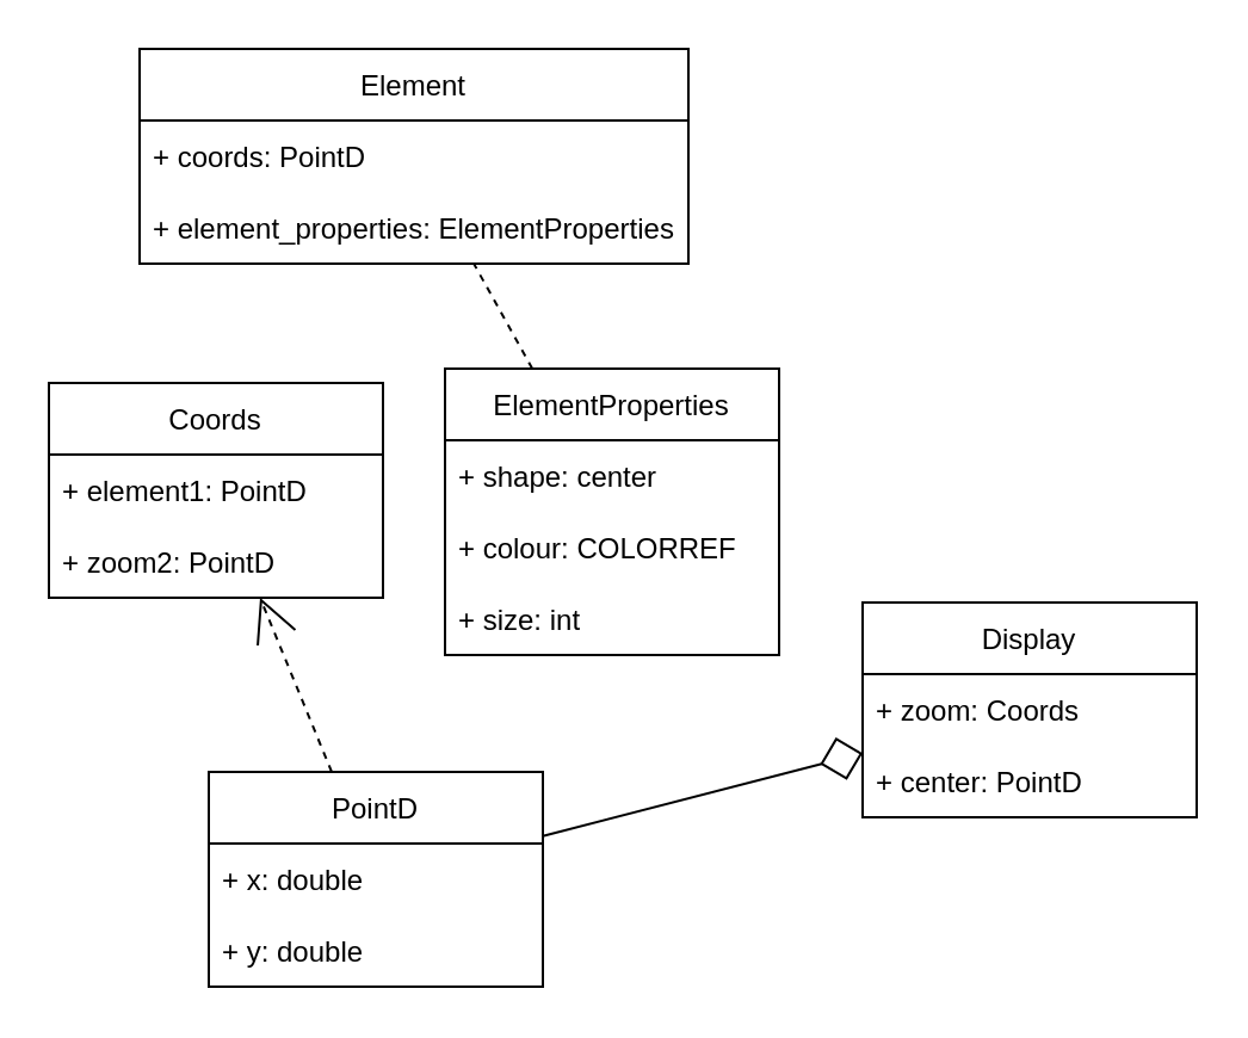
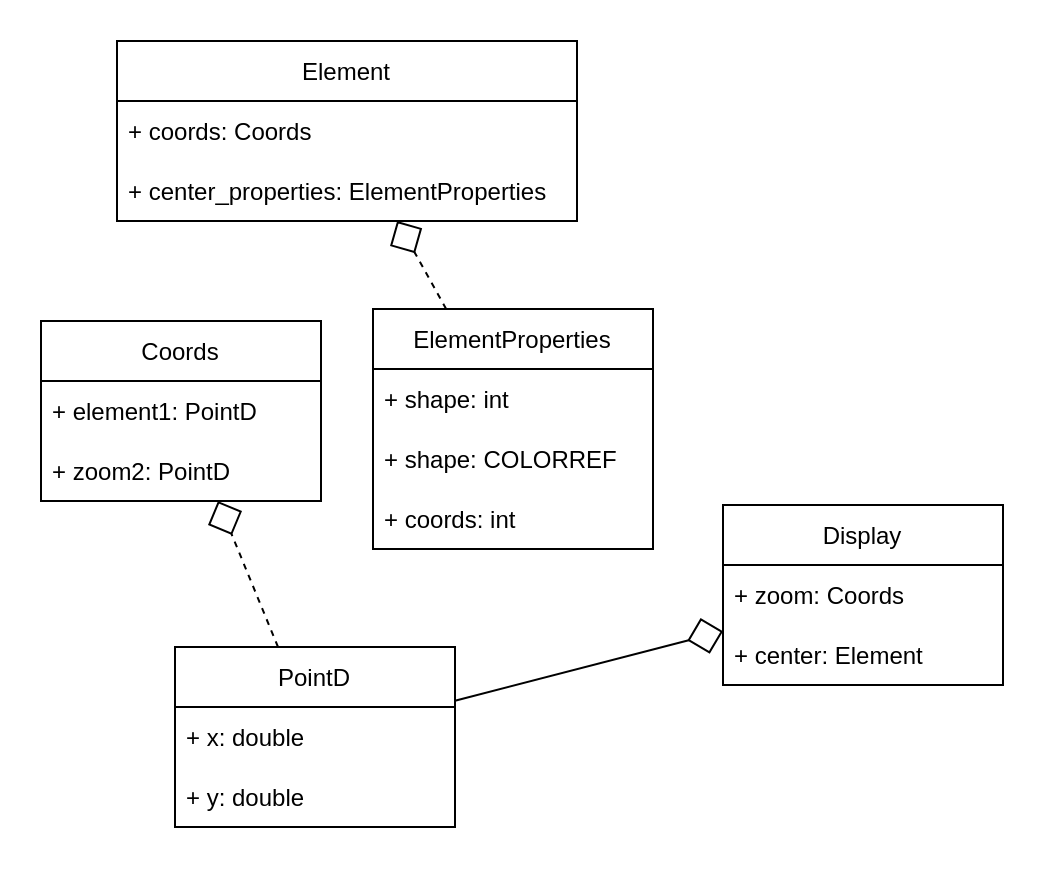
- <mxCell id="3" value="+ coords: PointD" style="text;strokeColor=none;fillColor=none;align=left;verticalAlign=middle;spacingLeft=4;spacingRight=4;overflow=hidden;points=[[0,0.5],[1,0.5]];portConstraint=eastwest;rotatable=0;" vertex="1" parent="2"><mxGeometry y="30" width="230" height="30" as="geometry" /></mxCell>
+ <mxCell id="3" value="+ coords: Coords" style="text;strokeColor=none;fillColor=none;align=left;verticalAlign=middle;spacingLeft=4;spacingRight=4;overflow=hidden;points=[[0,0.5],[1,0.5]];portConstraint=eastwest;rotatable=0;" vertex="1" parent="2"><mxGeometry y="30" width="230" height="30" as="geometry" /></mxCell>
- <mxCell id="4" value="+ element_properties: ElementProperties" style="text;strokeColor=none;fillColor=none;align=left;verticalAlign=middle;spacingLeft=4;spacingRight=4;overflow=hidden;points=[[0,0.5],[1,0.5]];portConstraint=eastwest;rotatable=0;" vertex="1" parent="2"><mxGeometry y="60" width="230" height="30" as="geometry" /></mxCell>
+ <mxCell id="4" value="+ center_properties: ElementProperties" style="text;strokeColor=none;fillColor=none;align=left;verticalAlign=middle;spacingLeft=4;spacingRight=4;overflow=hidden;points=[[0,0.5],[1,0.5]];portConstraint=eastwest;rotatable=0;" vertex="1" parent="2"><mxGeometry y="60" width="230" height="30" as="geometry" /></mxCell>
- <mxCell id="18" value="" style="endArrow=none;html=1;rounded=0;endFill=0;strokeWidth=1;endSize=16;startSize=16;dashed=1;" edge="1" parent="1" source="5" target="2"><mxGeometry width="50" height="50" relative="1" as="geometry"><mxPoint x="165.999" y="178" as="sourcePoint" /><mxPoint x="195.641" y="128" as="targetPoint" /></mxGeometry></mxCell>
+ <mxCell id="18" value="" style="endArrow=diamond;html=1;rounded=0;endFill=0;strokeWidth=1;endSize=16;startSize=16;dashed=1;" edge="1" parent="1" source="5" target="2"><mxGeometry width="50" height="50" relative="1" as="geometry"><mxPoint x="165.999" y="178" as="sourcePoint" /><mxPoint x="195.641" y="128" as="targetPoint" /></mxGeometry></mxCell>
- <mxCell id="6" value="+ shape: center" style="text;strokeColor=none;fillColor=none;align=left;verticalAlign=middle;spacingLeft=4;spacingRight=4;overflow=hidden;points=[[0,0.5],[1,0.5]];portConstraint=eastwest;rotatable=0;" vertex="1" parent="5"><mxGeometry y="30" width="140" height="30" as="geometry" /></mxCell>
+ <mxCell id="6" value="+ shape: int" style="text;strokeColor=none;fillColor=none;align=left;verticalAlign=middle;spacingLeft=4;spacingRight=4;overflow=hidden;points=[[0,0.5],[1,0.5]];portConstraint=eastwest;rotatable=0;" vertex="1" parent="5"><mxGeometry y="30" width="140" height="30" as="geometry" /></mxCell>
- <mxCell id="7" value="+ colour: COLORREF" style="text;strokeColor=none;fillColor=none;align=left;verticalAlign=middle;spacingLeft=4;spacingRight=4;overflow=hidden;points=[[0,0.5],[1,0.5]];portConstraint=eastwest;rotatable=0;" vertex="1" parent="5"><mxGeometry y="60" width="140" height="30" as="geometry" /></mxCell>
+ <mxCell id="7" value="+ shape: COLORREF" style="text;strokeColor=none;fillColor=none;align=left;verticalAlign=middle;spacingLeft=4;spacingRight=4;overflow=hidden;points=[[0,0.5],[1,0.5]];portConstraint=eastwest;rotatable=0;" vertex="1" parent="5"><mxGeometry y="60" width="140" height="30" as="geometry" /></mxCell>
- <mxCell id="19" value="" style="endArrow=open;html=1;rounded=0;endFill=0;strokeWidth=1;endSize=16;startSize=16;dashed=1;" edge="1" parent="1" source="15" target="9"><mxGeometry width="50" height="50" relative="1" as="geometry"><mxPoint x="436.507" y="282" as="sourcePoint" /><mxPoint x="411.997" y="238" as="targetPoint" /></mxGeometry></mxCell>
+ <mxCell id="19" value="" style="endArrow=diamond;html=1;rounded=0;endFill=0;strokeWidth=1;endSize=16;startSize=16;dashed=1;" edge="1" parent="1" source="15" target="9"><mxGeometry width="50" height="50" relative="1" as="geometry"><mxPoint x="436.507" y="282" as="sourcePoint" /><mxPoint x="411.997" y="238" as="targetPoint" /></mxGeometry></mxCell>
- <mxCell id="8" value="+ size: int" style="text;strokeColor=none;fillColor=none;align=left;verticalAlign=middle;spacingLeft=4;spacingRight=4;overflow=hidden;points=[[0,0.5],[1,0.5]];portConstraint=eastwest;rotatable=0;" vertex="1" parent="5"><mxGeometry y="90" width="140" height="30" as="geometry" /></mxCell>
+ <mxCell id="8" value="+ coords: int" style="text;strokeColor=none;fillColor=none;align=left;verticalAlign=middle;spacingLeft=4;spacingRight=4;overflow=hidden;points=[[0,0.5],[1,0.5]];portConstraint=eastwest;rotatable=0;" vertex="1" parent="5"><mxGeometry y="90" width="140" height="30" as="geometry" /></mxCell>
- <mxCell id="14" value="+ center: PointD" style="text;strokeColor=none;fillColor=none;align=left;verticalAlign=middle;spacingLeft=4;spacingRight=4;overflow=hidden;points=[[0,0.5],[1,0.5]];portConstraint=eastwest;rotatable=0;" vertex="1" parent="12"><mxGeometry y="60" width="140" height="30" as="geometry" /></mxCell>
+ <mxCell id="14" value="+ center: Element" style="text;strokeColor=none;fillColor=none;align=left;verticalAlign=middle;spacingLeft=4;spacingRight=4;overflow=hidden;points=[[0,0.5],[1,0.5]];portConstraint=eastwest;rotatable=0;" vertex="1" parent="12"><mxGeometry y="60" width="140" height="30" as="geometry" /></mxCell>
